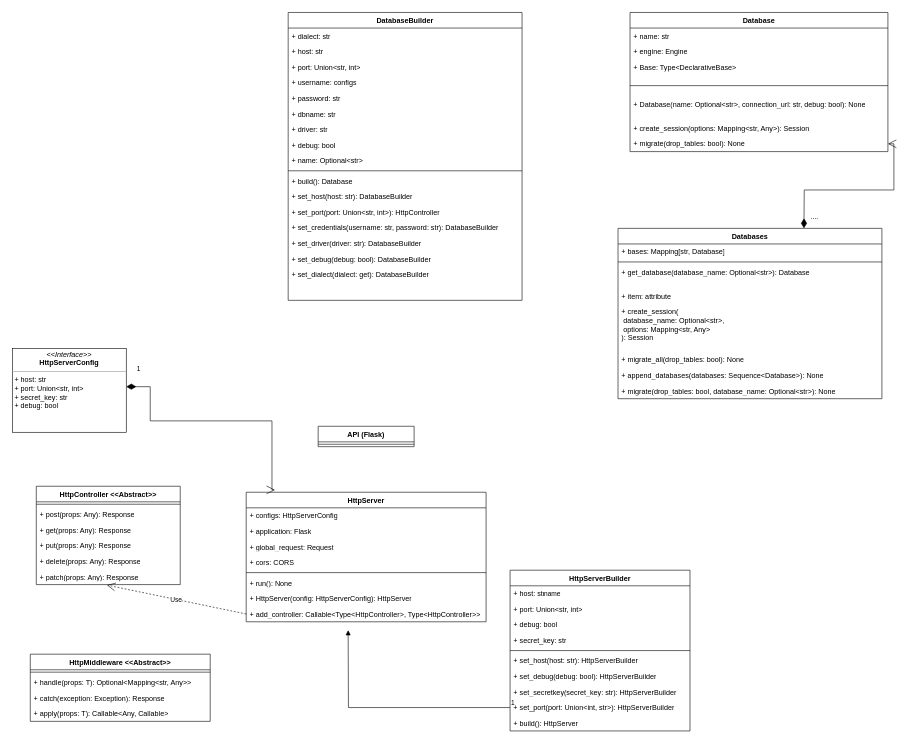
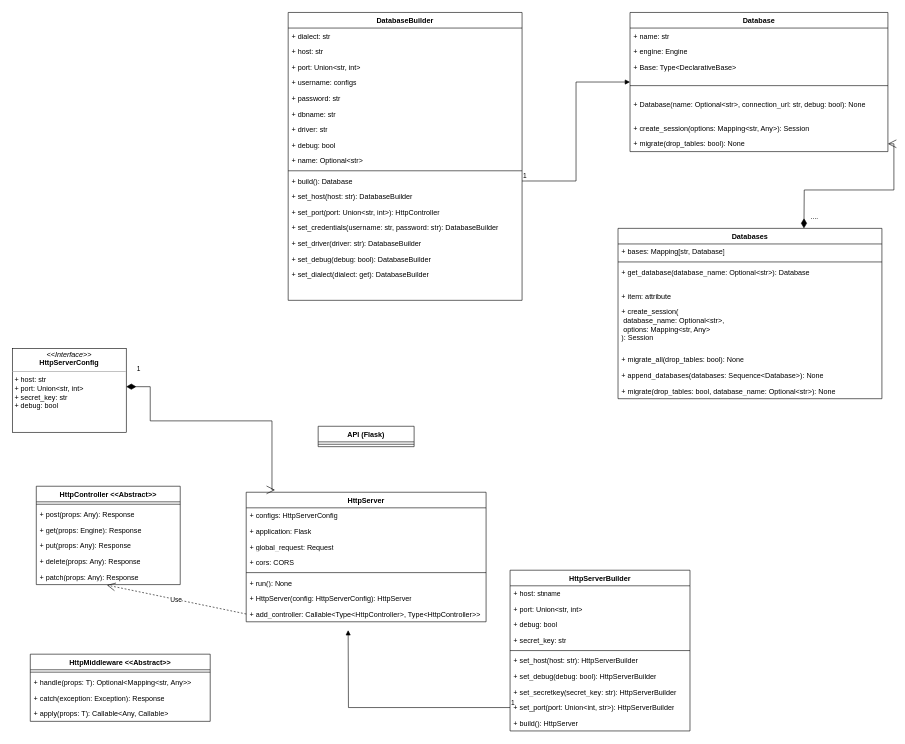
+ <mxCell id="38" value="" style="endArrow=block;endFill=1;html=1;edgeStyle=orthogonalEdgeStyle;align=left;verticalAlign=top;rounded=0;entryX=0;entryY=0.5;entryDx=0;entryDy=0;exitX=1;exitY=0.5;exitDx=0;exitDy=0;" parent="1" source="30" target="2" edge="1"><mxGeometry x="-1" relative="1" as="geometry"><mxPoint x="840" y="280" as="sourcePoint" /><mxPoint x="1000" y="280" as="targetPoint" /></mxGeometry></mxCell>
+ <mxCell id="39" value="1" style="edgeLabel;resizable=0;html=1;align=left;verticalAlign=bottom;" parent="38" connectable="0" vertex="1"><mxGeometry x="-1" relative="1" as="geometry" /></mxCell>
- <mxCell id="54" value="+ get(props: Any): Response" style="text;strokeColor=none;fillColor=none;align=left;verticalAlign=top;spacingLeft=4;spacingRight=4;overflow=hidden;rotatable=0;points=[[0,0.5],[1,0.5]];portConstraint=eastwest;whiteSpace=wrap;html=1;" parent="51" vertex="1"><mxGeometry y="60" width="240" height="26" as="geometry" /></mxCell>
+ <mxCell id="54" value="+ get(props: Engine): Response" style="text;strokeColor=none;fillColor=none;align=left;verticalAlign=top;spacingLeft=4;spacingRight=4;overflow=hidden;rotatable=0;points=[[0,0.5],[1,0.5]];portConstraint=eastwest;whiteSpace=wrap;html=1;" parent="51" vertex="1"><mxGeometry y="60" width="240" height="26" as="geometry" /></mxCell>
